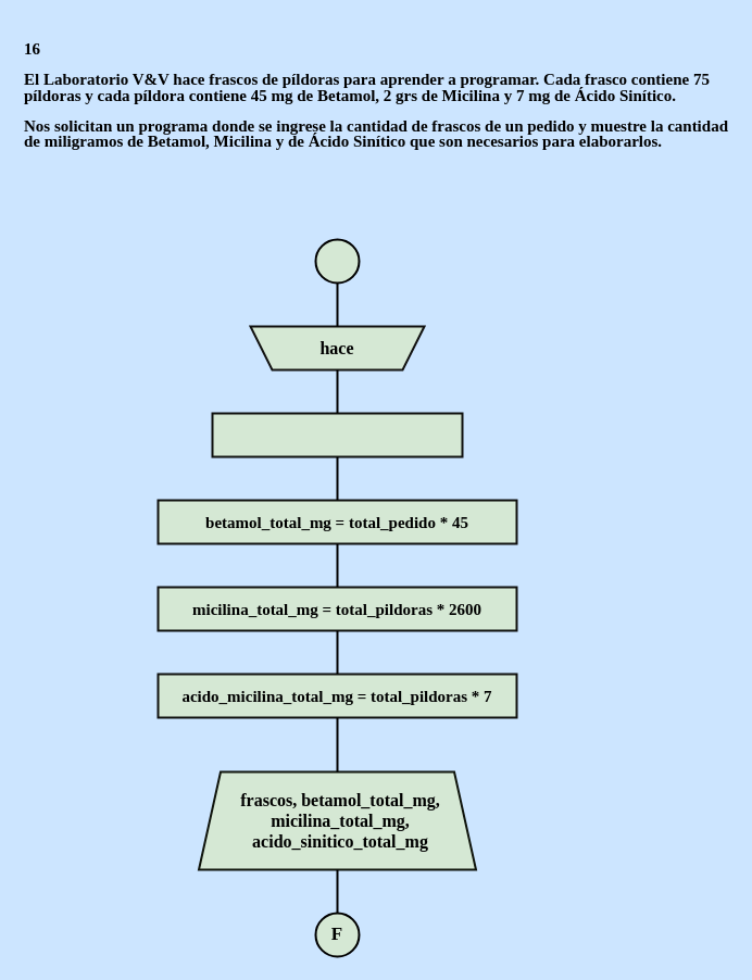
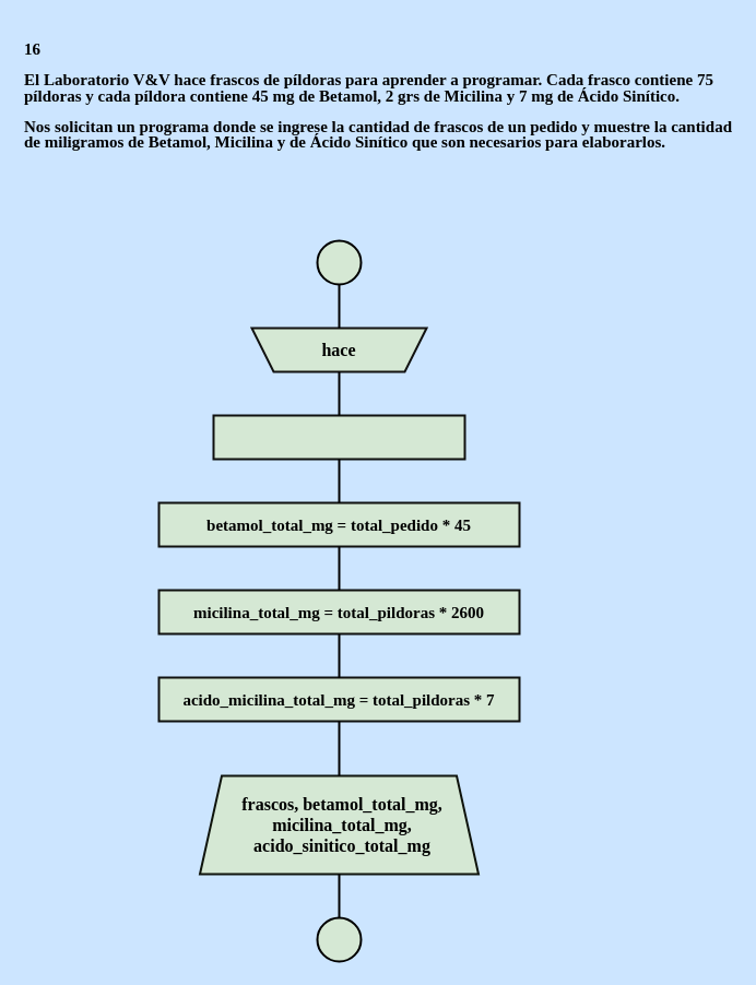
- <mxCell id="8" value="&lt;font color=&quot;#000000&quot; size=&quot;1&quot; face=&quot;Comic Sans MS&quot;&gt;&lt;b style=&quot;font-size: 17px;&quot;&gt;F&lt;/b&gt;&lt;/font&gt;" style="text;strokeColor=none;align=center;fillColor=none;html=1;verticalAlign=middle;whiteSpace=wrap;rounded=0;fontFamily=Architects Daughter;fontSource=https://fonts.googleapis.com/css?family=Architects+Daughter;" vertex="1" parent="6"><mxGeometry y="5" width="40" height="30" as="geometry" /></mxCell>
